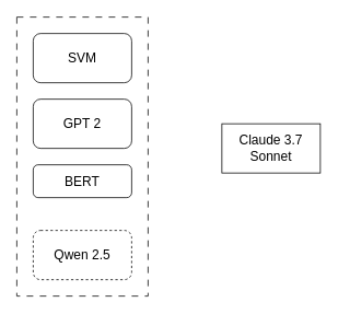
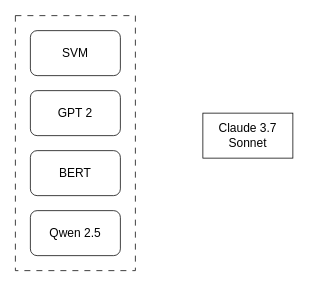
- <mxCell id="4" value="BERT" style="rounded=1;whiteSpace=wrap;html=1;fontSize=16;" vertex="1" parent="1"><mxGeometry x="40" y="200" width="120" height="40" as="geometry" /></mxCell>
+ <mxCell id="4" value="BERT" style="rounded=1;whiteSpace=wrap;html=1;fontSize=16;" vertex="1" parent="1"><mxGeometry x="40" y="200" width="120" height="60" as="geometry" /></mxCell>
- <mxCell id="6" value="Qwen 2.5" style="rounded=1;whiteSpace=wrap;html=1;fontSize=16;dashed=1;" vertex="1" parent="1"><mxGeometry x="40" y="280" width="120" height="60" as="geometry" /></mxCell>
+ <mxCell id="6" value="Qwen 2.5" style="rounded=1;whiteSpace=wrap;html=1;fontSize=16;" vertex="1" parent="1"><mxGeometry x="40" y="280" width="120" height="60" as="geometry" /></mxCell>
